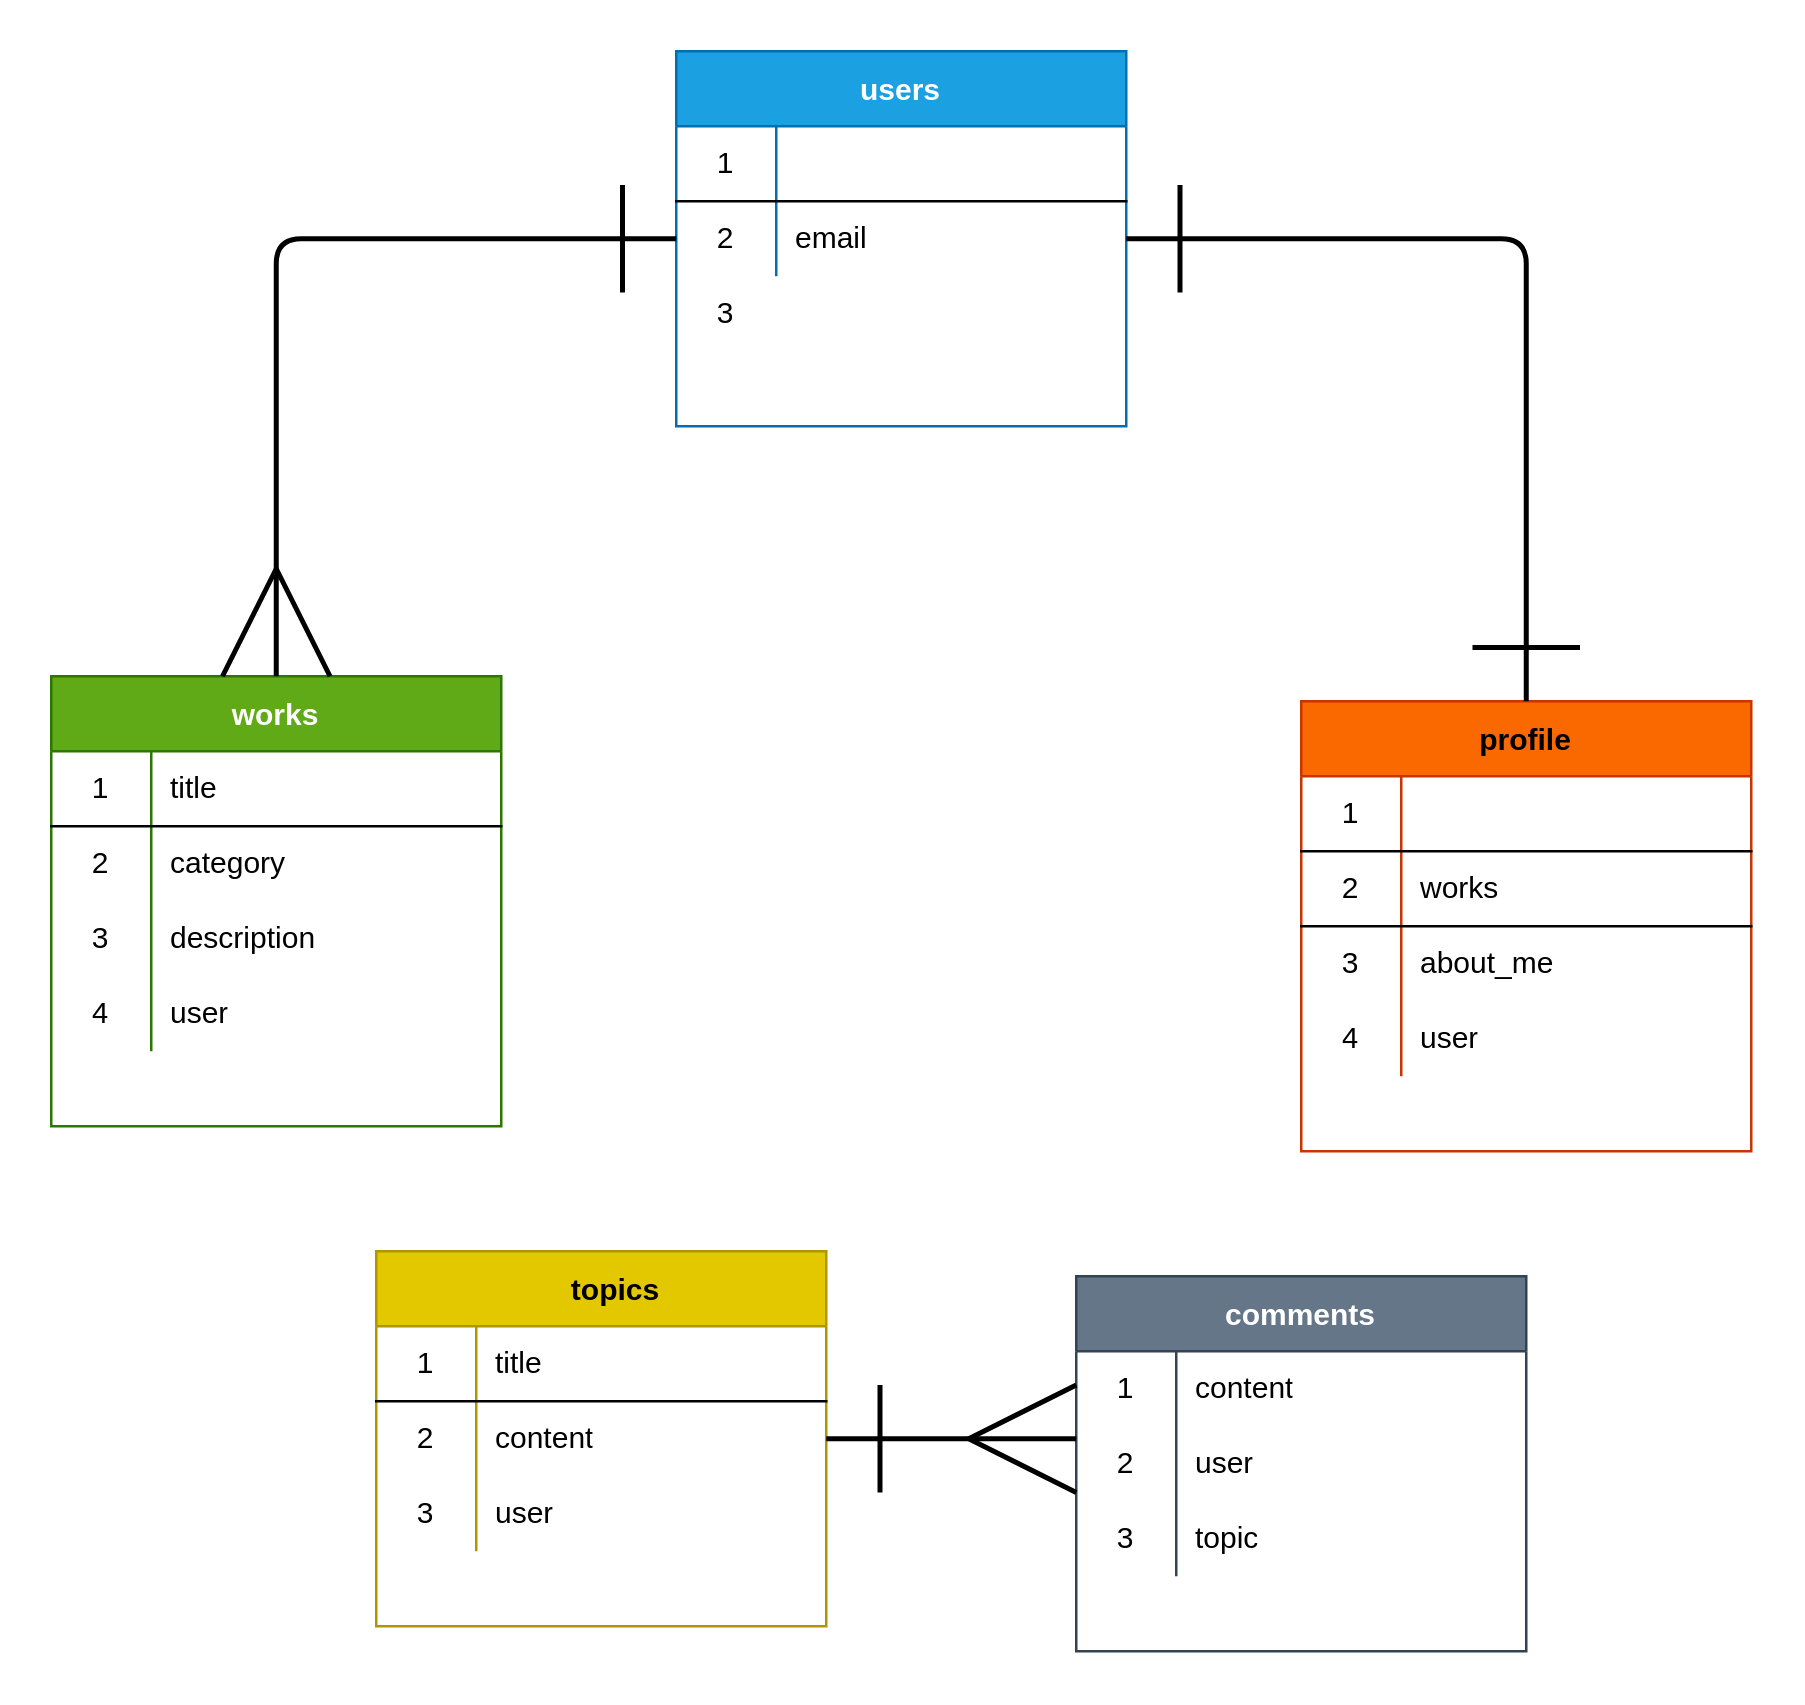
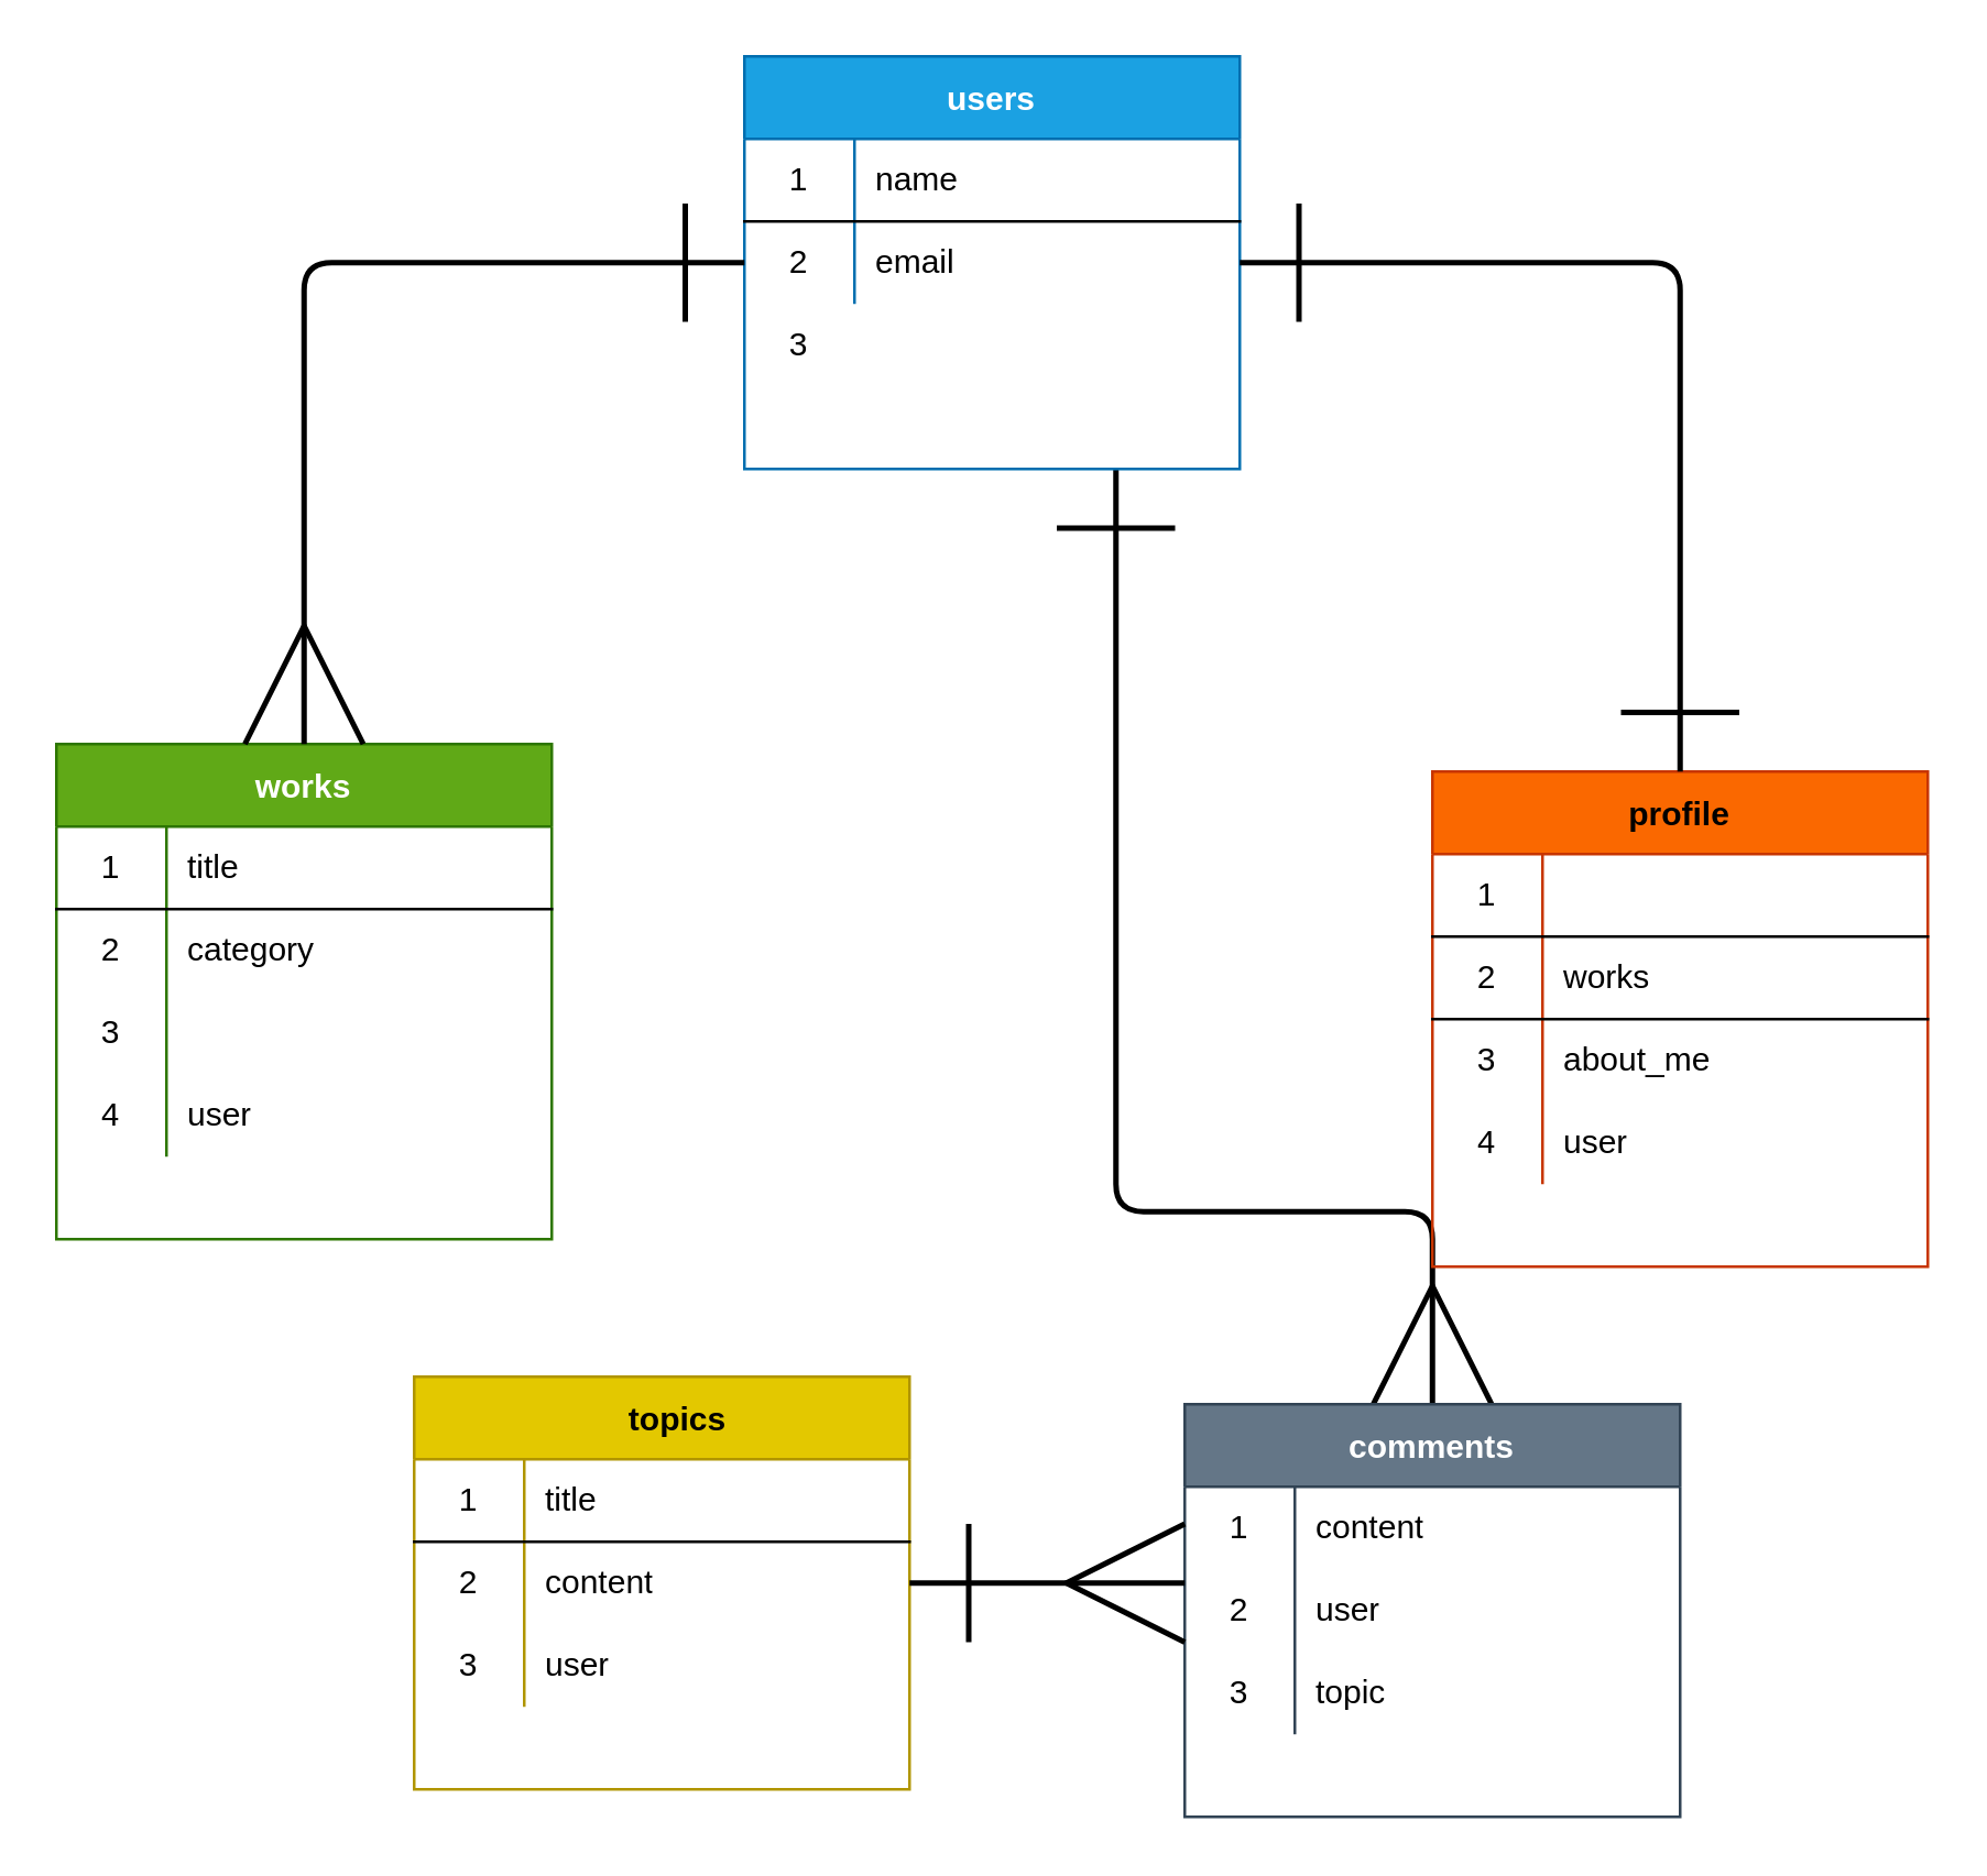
+ <mxCell id="6" value="name" style="shape=partialRectangle;html=1;whiteSpace=wrap;connectable=0;fillColor=none;top=0;left=0;bottom=0;right=0;align=left;spacingLeft=6;overflow=hidden;pointerEvents=1;" parent="4" vertex="1"><mxGeometry x="40" width="140" height="30" as="geometry"><mxRectangle width="140" height="30" as="alternateBounds" /></mxGeometry></mxCell>
+ <mxCell id="2" style="edgeStyle=none;html=1;exitX=0.75;exitY=1;exitDx=0;exitDy=0;entryX=0.5;entryY=0;entryDx=0;entryDy=0;startArrow=ERone;startFill=0;endArrow=ERmany;endFill=0;startSize=40;endSize=40;strokeWidth=2;" parent="1" source="3" target="12" edge="1"><mxGeometry relative="1" as="geometry"><Array as="points"><mxPoint x="405" y="440" /><mxPoint x="520" y="440" /></Array></mxGeometry></mxCell>
- <mxCell id="31" value="description" style="shape=partialRectangle;html=1;whiteSpace=wrap;connectable=0;fillColor=none;top=0;left=0;bottom=0;right=0;align=left;spacingLeft=6;overflow=hidden;pointerEvents=1;" parent="29" vertex="1"><mxGeometry x="40" width="140" height="30" as="geometry"><mxRectangle width="140" height="30" as="alternateBounds" /></mxGeometry></mxCell>
